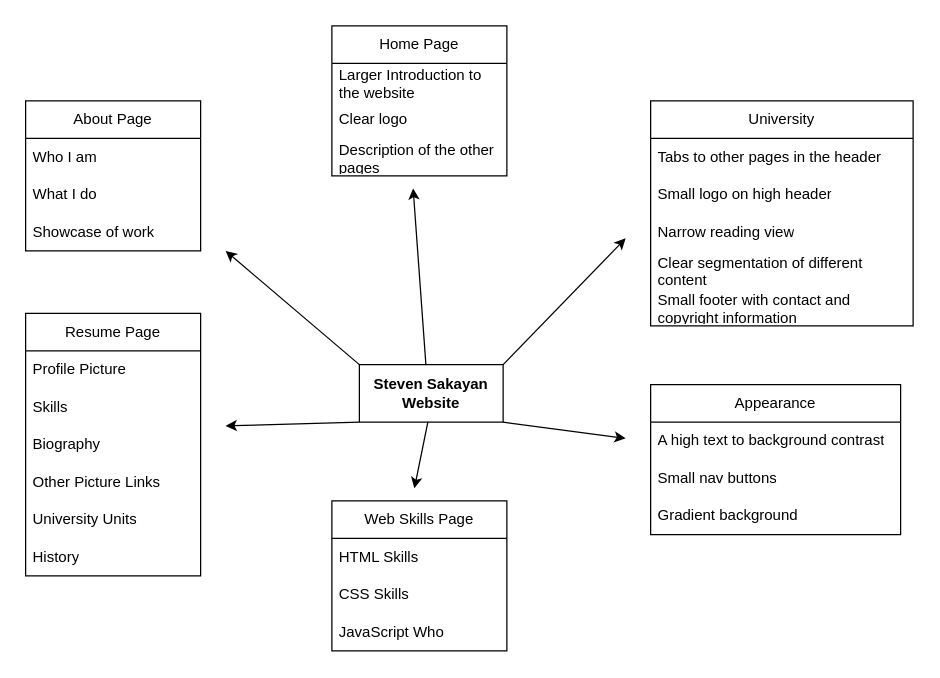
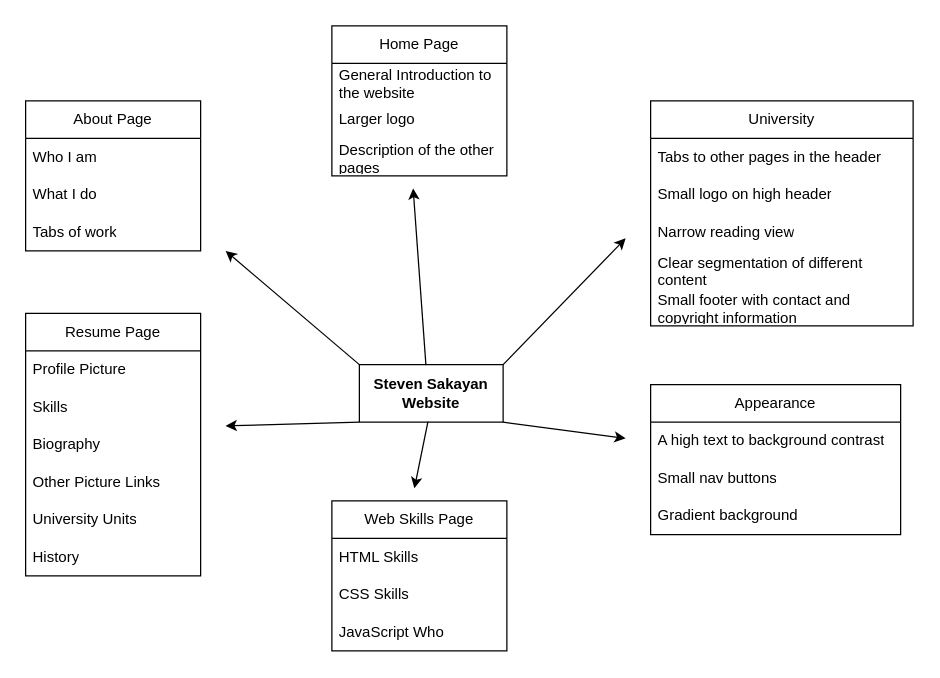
- <mxCell id="21" value="Larger Introduction to the website" style="text;strokeColor=none;fillColor=none;align=left;verticalAlign=middle;spacingLeft=4;spacingRight=4;overflow=hidden;points=[[0,0.5],[1,0.5]];portConstraint=eastwest;rotatable=0;whiteSpace=wrap;html=1;" vertex="1" parent="20"><mxGeometry y="30" width="140" height="30" as="geometry" /></mxCell>
+ <mxCell id="21" value="General Introduction to the website" style="text;strokeColor=none;fillColor=none;align=left;verticalAlign=middle;spacingLeft=4;spacingRight=4;overflow=hidden;points=[[0,0.5],[1,0.5]];portConstraint=eastwest;rotatable=0;whiteSpace=wrap;html=1;" vertex="1" parent="20"><mxGeometry y="30" width="140" height="30" as="geometry" /></mxCell>
- <mxCell id="22" value="Clear logo" style="text;strokeColor=none;fillColor=none;align=left;verticalAlign=middle;spacingLeft=4;spacingRight=4;overflow=hidden;points=[[0,0.5],[1,0.5]];portConstraint=eastwest;rotatable=0;whiteSpace=wrap;html=1;" vertex="1" parent="20"><mxGeometry y="60" width="140" height="30" as="geometry" /></mxCell>
+ <mxCell id="22" value="Larger logo" style="text;strokeColor=none;fillColor=none;align=left;verticalAlign=middle;spacingLeft=4;spacingRight=4;overflow=hidden;points=[[0,0.5],[1,0.5]];portConstraint=eastwest;rotatable=0;whiteSpace=wrap;html=1;" vertex="1" parent="20"><mxGeometry y="60" width="140" height="30" as="geometry" /></mxCell>
- <mxCell id="27" value="Showcase of work" style="text;strokeColor=none;fillColor=none;align=left;verticalAlign=middle;spacingLeft=4;spacingRight=4;overflow=hidden;points=[[0,0.5],[1,0.5]];portConstraint=eastwest;rotatable=0;whiteSpace=wrap;html=1;" vertex="1" parent="24"><mxGeometry y="90" width="140" height="30" as="geometry" /></mxCell>
+ <mxCell id="27" value="Tabs of work" style="text;strokeColor=none;fillColor=none;align=left;verticalAlign=middle;spacingLeft=4;spacingRight=4;overflow=hidden;points=[[0,0.5],[1,0.5]];portConstraint=eastwest;rotatable=0;whiteSpace=wrap;html=1;" vertex="1" parent="24"><mxGeometry y="90" width="140" height="30" as="geometry" /></mxCell>
